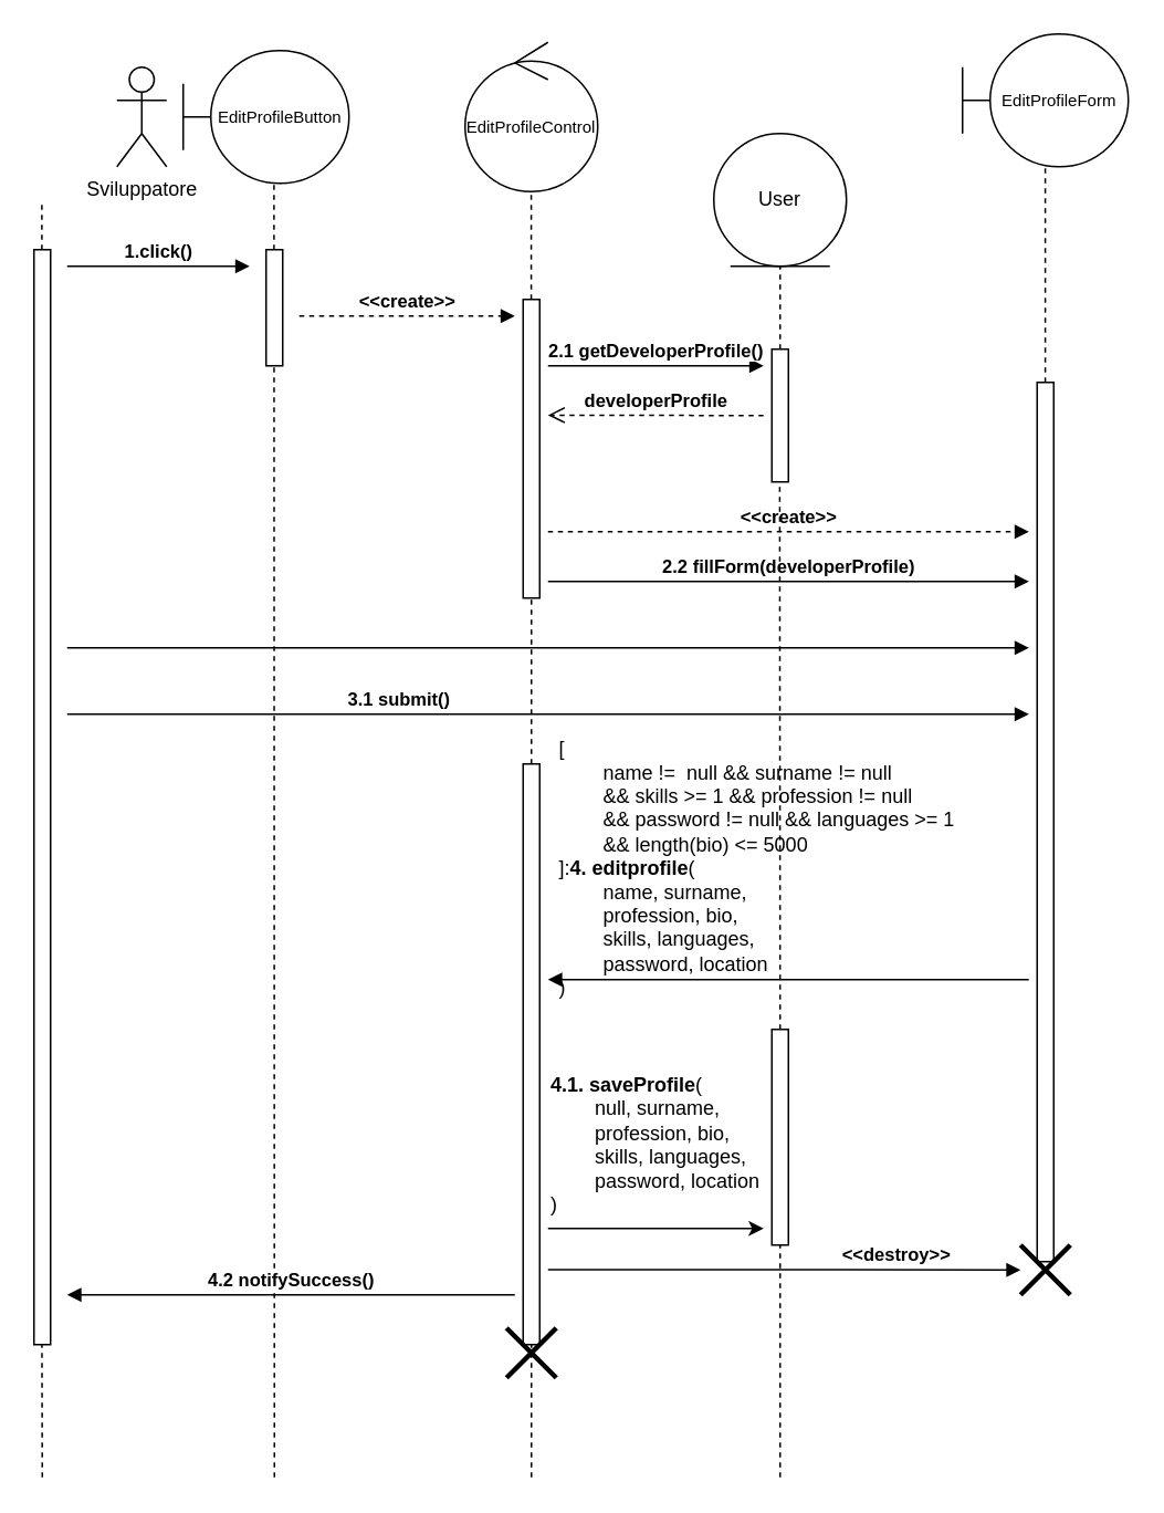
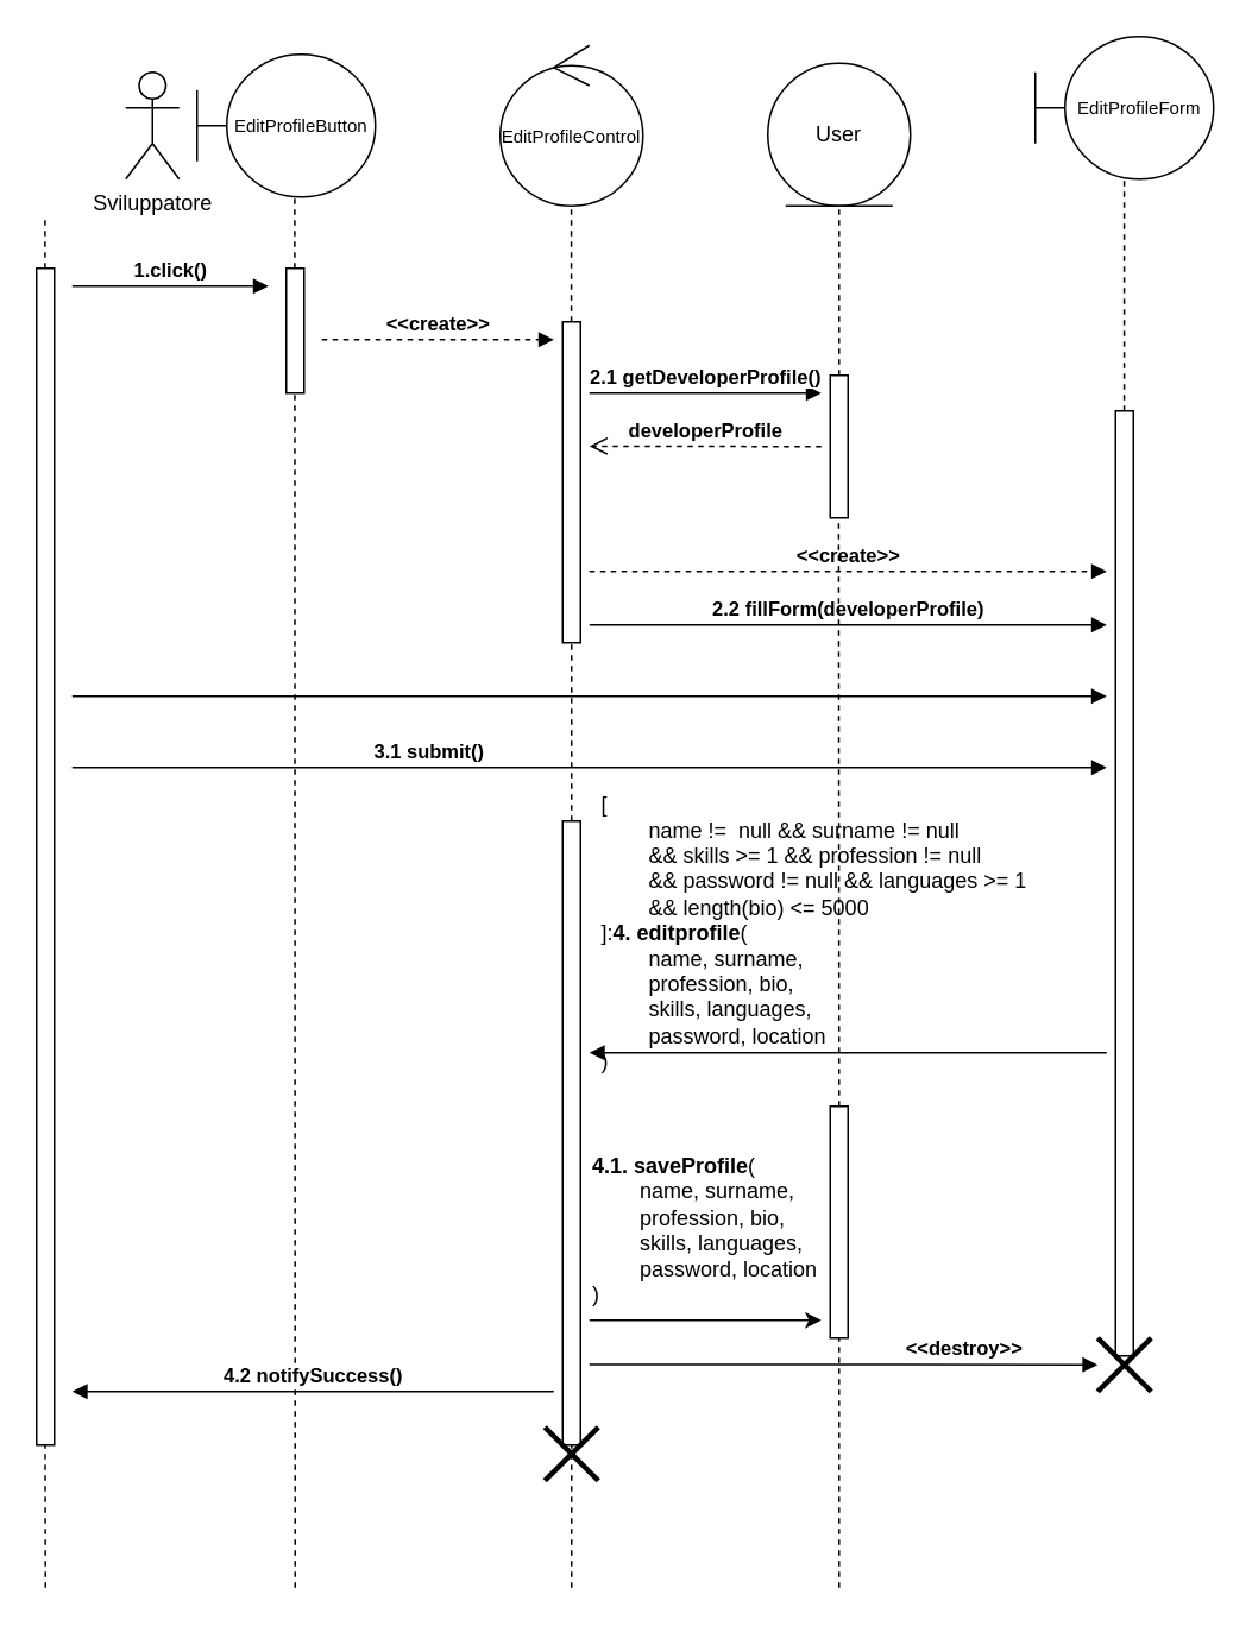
- <mxCell id="19" value="User" style="ellipse;shape=umlEntity;whiteSpace=wrap;html=1;" vertex="1" parent="1"><mxGeometry x="430" y="80" width="80" height="80" as="geometry" /></mxCell>
+ <mxCell id="19" value="User" style="ellipse;shape=umlEntity;whiteSpace=wrap;html=1;" vertex="1" parent="1"><mxGeometry x="430" y="35" width="80" height="80" as="geometry" /></mxCell>
- <mxCell id="33" value="&lt;b style=&quot;border-color: var(--border-color); color: rgb(0, 0, 0); font-family: Helvetica; font-size: 12px; font-style: normal; font-variant-ligatures: normal; font-variant-caps: normal; letter-spacing: normal; orphans: 2; text-align: left; text-indent: 0px; text-transform: none; widows: 2; word-spacing: 0px; -webkit-text-stroke-width: 0px; text-decoration-thickness: initial; text-decoration-style: initial; text-decoration-color: initial;&quot;&gt;4.1. saveProfile&lt;/b&gt;&lt;span style=&quot;color: rgb(0, 0, 0); font-family: Helvetica; font-size: 12px; font-style: normal; font-variant-ligatures: normal; font-variant-caps: normal; font-weight: 400; letter-spacing: normal; orphans: 2; text-align: left; text-indent: 0px; text-transform: none; widows: 2; word-spacing: 0px; -webkit-text-stroke-width: 0px; text-decoration-thickness: initial; text-decoration-style: initial; text-decoration-color: initial; float: none; display: inline !important;&quot;&gt;(&lt;/span&gt;&lt;br style=&quot;border-color: var(--border-color); color: rgb(0, 0, 0); font-family: Helvetica; font-size: 12px; font-style: normal; font-variant-ligatures: normal; font-variant-caps: normal; font-weight: 400; letter-spacing: normal; orphans: 2; text-align: left; text-indent: 0px; text-transform: none; widows: 2; word-spacing: 0px; -webkit-text-stroke-width: 0px; text-decoration-thickness: initial; text-decoration-style: initial; text-decoration-color: initial;&quot;&gt;&lt;span style=&quot;border-color: var(--border-color); color: rgb(0, 0, 0); font-family: Helvetica; font-size: 12px; font-style: normal; font-variant-ligatures: normal; font-variant-caps: normal; font-weight: 400; letter-spacing: normal; orphans: 2; text-align: left; text-indent: 0px; text-transform: none; widows: 2; word-spacing: 0px; -webkit-text-stroke-width: 0px; text-decoration-thickness: initial; text-decoration-style: initial; text-decoration-color: initial;&quot;&gt;&lt;span style=&quot;border-color: var(--border-color);&quot;&gt;&amp;nbsp;&amp;nbsp;&amp;nbsp;&amp;nbsp;&lt;span style=&quot;border-color: var(--border-color);&quot;&gt;&lt;span style=&quot;white-space: pre;&quot;&gt;&amp;nbsp;&amp;nbsp;&amp;nbsp;&amp;nbsp;&lt;/span&gt;&lt;/span&gt;&lt;/span&gt;&lt;/span&gt;&lt;span style=&quot;color: rgb(0, 0, 0); font-family: Helvetica; font-size: 12px; font-style: normal; font-variant-ligatures: normal; font-variant-caps: normal; font-weight: 400; letter-spacing: normal; orphans: 2; text-align: left; text-indent: 0px; text-transform: none; widows: 2; word-spacing: 0px; -webkit-text-stroke-width: 0px; text-decoration-thickness: initial; text-decoration-style: initial; text-decoration-color: initial; float: none; display: inline !important;&quot;&gt;null, surname,&lt;/span&gt;&lt;br style=&quot;border-color: var(--border-color); color: rgb(0, 0, 0); font-family: Helvetica; font-size: 12px; font-style: normal; font-variant-ligatures: normal; font-variant-caps: normal; font-weight: 400; letter-spacing: normal; orphans: 2; text-align: left; text-indent: 0px; text-transform: none; widows: 2; word-spacing: 0px; -webkit-text-stroke-width: 0px; text-decoration-thickness: initial; text-decoration-style: initial; text-decoration-color: initial;&quot;&gt;&lt;span style=&quot;border-color: var(--border-color); color: rgb(0, 0, 0); font-family: Helvetica; font-size: 12px; font-style: normal; font-variant-ligatures: normal; font-variant-caps: normal; font-weight: 400; letter-spacing: normal; orphans: 2; text-align: left; text-indent: 0px; text-transform: none; widows: 2; word-spacing: 0px; -webkit-text-stroke-width: 0px; text-decoration-thickness: initial; text-decoration-style: initial; text-decoration-color: initial;&quot;&gt;&lt;span style=&quot;border-color: var(--border-color);&quot;&gt;&amp;nbsp;&amp;nbsp;&amp;nbsp;&amp;nbsp;&lt;span style=&quot;border-color: var(--border-color);&quot;&gt;&lt;span style=&quot;white-space: pre;&quot;&gt;&amp;nbsp;&amp;nbsp;&amp;nbsp;&amp;nbsp;&lt;/span&gt;&lt;/span&gt;&lt;/span&gt;&lt;/span&gt;&lt;span style=&quot;border-color: var(--border-color); color: rgb(0, 0, 0); font-family: Helvetica; font-size: 12px; font-style: normal; font-variant-ligatures: normal; font-variant-caps: normal; font-weight: 400; letter-spacing: normal; orphans: 2; text-align: left; text-indent: 0px; text-transform: none; widows: 2; word-spacing: 0px; -webkit-text-stroke-width: 0px; text-decoration-thickness: initial; text-decoration-style: initial; text-decoration-color: initial;&quot;&gt;profession, bio,&lt;/span&gt;&lt;br style=&quot;border-color: var(--border-color); color: rgb(0, 0, 0); font-family: Helvetica; font-size: 12px; font-style: normal; font-variant-ligatures: normal; font-variant-caps: normal; font-weight: 400; letter-spacing: normal; orphans: 2; text-align: left; text-indent: 0px; text-transform: none; widows: 2; word-spacing: 0px; -webkit-text-stroke-width: 0px; text-decoration-thickness: initial; text-decoration-style: initial; text-decoration-color: initial;&quot;&gt;&lt;span style=&quot;border-color: var(--border-color); color: rgb(0, 0, 0); font-family: Helvetica; font-size: 12px; font-style: normal; font-variant-ligatures: normal; font-variant-caps: normal; font-weight: 400; letter-spacing: normal; orphans: 2; text-align: left; text-indent: 0px; text-transform: none; widows: 2; word-spacing: 0px; -webkit-text-stroke-width: 0px; text-decoration-thickness: initial; text-decoration-style: initial; text-decoration-color: initial;&quot;&gt;&lt;span style=&quot;border-color: var(--border-color);&quot;&gt;&amp;nbsp;&amp;nbsp;&amp;nbsp;&amp;nbsp;&lt;span style=&quot;border-color: var(--border-color);&quot;&gt;&lt;span style=&quot;white-space: pre;&quot;&gt;&amp;nbsp;&amp;nbsp;&amp;nbsp;&amp;nbsp;&lt;/span&gt;&lt;/span&gt;&lt;/span&gt;&lt;/span&gt;&lt;span style=&quot;border-color: var(--border-color); color: rgb(0, 0, 0); font-family: Helvetica; font-size: 12px; font-style: normal; font-variant-ligatures: normal; font-variant-caps: normal; font-weight: 400; letter-spacing: normal; orphans: 2; text-align: left; text-indent: 0px; text-transform: none; widows: 2; word-spacing: 0px; -webkit-text-stroke-width: 0px; text-decoration-thickness: initial; text-decoration-style: initial; text-decoration-color: initial;&quot;&gt;skills, languages,&lt;/span&gt;&lt;br style=&quot;border-color: var(--border-color); color: rgb(0, 0, 0); font-family: Helvetica; font-size: 12px; font-style: normal; font-variant-ligatures: normal; font-variant-caps: normal; font-weight: 400; letter-spacing: normal; orphans: 2; text-align: left; text-indent: 0px; text-transform: none; widows: 2; word-spacing: 0px; -webkit-text-stroke-width: 0px; text-decoration-thickness: initial; text-decoration-style: initial; text-decoration-color: initial;&quot;&gt;&lt;span style=&quot;border-color: var(--border-color); color: rgb(0, 0, 0); font-family: Helvetica; font-size: 12px; font-style: normal; font-variant-ligatures: normal; font-variant-caps: normal; font-weight: 400; letter-spacing: normal; orphans: 2; text-align: left; text-indent: 0px; text-transform: none; widows: 2; word-spacing: 0px; -webkit-text-stroke-width: 0px; text-decoration-thickness: initial; text-decoration-style: initial; text-decoration-color: initial;&quot;&gt;&lt;span style=&quot;border-color: var(--border-color);&quot;&gt;&amp;nbsp;&amp;nbsp;&amp;nbsp;&amp;nbsp;&lt;span style=&quot;border-color: var(--border-color);&quot;&gt;&lt;span style=&quot;white-space: pre;&quot;&gt;&amp;nbsp;&amp;nbsp;&amp;nbsp;&amp;nbsp;&lt;/span&gt;&lt;/span&gt;&lt;/span&gt;&lt;/span&gt;&lt;span style=&quot;border-color: var(--border-color); color: rgb(0, 0, 0); font-family: Helvetica; font-size: 12px; font-style: normal; font-variant-ligatures: normal; font-variant-caps: normal; font-weight: 400; letter-spacing: normal; orphans: 2; text-align: left; text-indent: 0px; text-transform: none; widows: 2; word-spacing: 0px; -webkit-text-stroke-width: 0px; text-decoration-thickness: initial; text-decoration-style: initial; text-decoration-color: initial;&quot;&gt;password, location&lt;br style=&quot;border-color: var(--border-color);&quot;&gt;&lt;/span&gt;&lt;span style=&quot;color: rgb(0, 0, 0); font-family: Helvetica; font-size: 12px; font-style: normal; font-variant-ligatures: normal; font-variant-caps: normal; font-weight: 400; letter-spacing: normal; orphans: 2; text-align: left; text-indent: 0px; text-transform: none; widows: 2; word-spacing: 0px; -webkit-text-stroke-width: 0px; text-decoration-thickness: initial; text-decoration-style: initial; text-decoration-color: initial; float: none; display: inline !important;&quot;&gt;)&lt;/span&gt;" style="text;whiteSpace=wrap;html=1;" vertex="1" parent="1"><mxGeometry x="330" y="640" width="160" height="110" as="geometry" /></mxCell>
+ <mxCell id="33" value="&lt;b style=&quot;border-color: var(--border-color); color: rgb(0, 0, 0); font-family: Helvetica; font-size: 12px; font-style: normal; font-variant-ligatures: normal; font-variant-caps: normal; letter-spacing: normal; orphans: 2; text-align: left; text-indent: 0px; text-transform: none; widows: 2; word-spacing: 0px; -webkit-text-stroke-width: 0px; text-decoration-thickness: initial; text-decoration-style: initial; text-decoration-color: initial;&quot;&gt;4.1. saveProfile&lt;/b&gt;&lt;span style=&quot;color: rgb(0, 0, 0); font-family: Helvetica; font-size: 12px; font-style: normal; font-variant-ligatures: normal; font-variant-caps: normal; font-weight: 400; letter-spacing: normal; orphans: 2; text-align: left; text-indent: 0px; text-transform: none; widows: 2; word-spacing: 0px; -webkit-text-stroke-width: 0px; text-decoration-thickness: initial; text-decoration-style: initial; text-decoration-color: initial; float: none; display: inline !important;&quot;&gt;(&lt;/span&gt;&lt;br style=&quot;border-color: var(--border-color); color: rgb(0, 0, 0); font-family: Helvetica; font-size: 12px; font-style: normal; font-variant-ligatures: normal; font-variant-caps: normal; font-weight: 400; letter-spacing: normal; orphans: 2; text-align: left; text-indent: 0px; text-transform: none; widows: 2; word-spacing: 0px; -webkit-text-stroke-width: 0px; text-decoration-thickness: initial; text-decoration-style: initial; text-decoration-color: initial;&quot;&gt;&lt;span style=&quot;border-color: var(--border-color); color: rgb(0, 0, 0); font-family: Helvetica; font-size: 12px; font-style: normal; font-variant-ligatures: normal; font-variant-caps: normal; font-weight: 400; letter-spacing: normal; orphans: 2; text-align: left; text-indent: 0px; text-transform: none; widows: 2; word-spacing: 0px; -webkit-text-stroke-width: 0px; text-decoration-thickness: initial; text-decoration-style: initial; text-decoration-color: initial;&quot;&gt;&lt;span style=&quot;border-color: var(--border-color);&quot;&gt;&amp;nbsp;&amp;nbsp;&amp;nbsp;&amp;nbsp;&lt;span style=&quot;border-color: var(--border-color);&quot;&gt;&lt;span style=&quot;white-space: pre;&quot;&gt;&amp;nbsp;&amp;nbsp;&amp;nbsp;&amp;nbsp;&lt;/span&gt;&lt;/span&gt;&lt;/span&gt;&lt;/span&gt;&lt;span style=&quot;color: rgb(0, 0, 0); font-family: Helvetica; font-size: 12px; font-style: normal; font-variant-ligatures: normal; font-variant-caps: normal; font-weight: 400; letter-spacing: normal; orphans: 2; text-align: left; text-indent: 0px; text-transform: none; widows: 2; word-spacing: 0px; -webkit-text-stroke-width: 0px; text-decoration-thickness: initial; text-decoration-style: initial; text-decoration-color: initial; float: none; display: inline !important;&quot;&gt;name, surname,&lt;/span&gt;&lt;br style=&quot;border-color: var(--border-color); color: rgb(0, 0, 0); font-family: Helvetica; font-size: 12px; font-style: normal; font-variant-ligatures: normal; font-variant-caps: normal; font-weight: 400; letter-spacing: normal; orphans: 2; text-align: left; text-indent: 0px; text-transform: none; widows: 2; word-spacing: 0px; -webkit-text-stroke-width: 0px; text-decoration-thickness: initial; text-decoration-style: initial; text-decoration-color: initial;&quot;&gt;&lt;span style=&quot;border-color: var(--border-color); color: rgb(0, 0, 0); font-family: Helvetica; font-size: 12px; font-style: normal; font-variant-ligatures: normal; font-variant-caps: normal; font-weight: 400; letter-spacing: normal; orphans: 2; text-align: left; text-indent: 0px; text-transform: none; widows: 2; word-spacing: 0px; -webkit-text-stroke-width: 0px; text-decoration-thickness: initial; text-decoration-style: initial; text-decoration-color: initial;&quot;&gt;&lt;span style=&quot;border-color: var(--border-color);&quot;&gt;&amp;nbsp;&amp;nbsp;&amp;nbsp;&amp;nbsp;&lt;span style=&quot;border-color: var(--border-color);&quot;&gt;&lt;span style=&quot;white-space: pre;&quot;&gt;&amp;nbsp;&amp;nbsp;&amp;nbsp;&amp;nbsp;&lt;/span&gt;&lt;/span&gt;&lt;/span&gt;&lt;/span&gt;&lt;span style=&quot;border-color: var(--border-color); color: rgb(0, 0, 0); font-family: Helvetica; font-size: 12px; font-style: normal; font-variant-ligatures: normal; font-variant-caps: normal; font-weight: 400; letter-spacing: normal; orphans: 2; text-align: left; text-indent: 0px; text-transform: none; widows: 2; word-spacing: 0px; -webkit-text-stroke-width: 0px; text-decoration-thickness: initial; text-decoration-style: initial; text-decoration-color: initial;&quot;&gt;profession, bio,&lt;/span&gt;&lt;br style=&quot;border-color: var(--border-color); color: rgb(0, 0, 0); font-family: Helvetica; font-size: 12px; font-style: normal; font-variant-ligatures: normal; font-variant-caps: normal; font-weight: 400; letter-spacing: normal; orphans: 2; text-align: left; text-indent: 0px; text-transform: none; widows: 2; word-spacing: 0px; -webkit-text-stroke-width: 0px; text-decoration-thickness: initial; text-decoration-style: initial; text-decoration-color: initial;&quot;&gt;&lt;span style=&quot;border-color: var(--border-color); color: rgb(0, 0, 0); font-family: Helvetica; font-size: 12px; font-style: normal; font-variant-ligatures: normal; font-variant-caps: normal; font-weight: 400; letter-spacing: normal; orphans: 2; text-align: left; text-indent: 0px; text-transform: none; widows: 2; word-spacing: 0px; -webkit-text-stroke-width: 0px; text-decoration-thickness: initial; text-decoration-style: initial; text-decoration-color: initial;&quot;&gt;&lt;span style=&quot;border-color: var(--border-color);&quot;&gt;&amp;nbsp;&amp;nbsp;&amp;nbsp;&amp;nbsp;&lt;span style=&quot;border-color: var(--border-color);&quot;&gt;&lt;span style=&quot;white-space: pre;&quot;&gt;&amp;nbsp;&amp;nbsp;&amp;nbsp;&amp;nbsp;&lt;/span&gt;&lt;/span&gt;&lt;/span&gt;&lt;/span&gt;&lt;span style=&quot;border-color: var(--border-color); color: rgb(0, 0, 0); font-family: Helvetica; font-size: 12px; font-style: normal; font-variant-ligatures: normal; font-variant-caps: normal; font-weight: 400; letter-spacing: normal; orphans: 2; text-align: left; text-indent: 0px; text-transform: none; widows: 2; word-spacing: 0px; -webkit-text-stroke-width: 0px; text-decoration-thickness: initial; text-decoration-style: initial; text-decoration-color: initial;&quot;&gt;skills, languages,&lt;/span&gt;&lt;br style=&quot;border-color: var(--border-color); color: rgb(0, 0, 0); font-family: Helvetica; font-size: 12px; font-style: normal; font-variant-ligatures: normal; font-variant-caps: normal; font-weight: 400; letter-spacing: normal; orphans: 2; text-align: left; text-indent: 0px; text-transform: none; widows: 2; word-spacing: 0px; -webkit-text-stroke-width: 0px; text-decoration-thickness: initial; text-decoration-style: initial; text-decoration-color: initial;&quot;&gt;&lt;span style=&quot;border-color: var(--border-color); color: rgb(0, 0, 0); font-family: Helvetica; font-size: 12px; font-style: normal; font-variant-ligatures: normal; font-variant-caps: normal; font-weight: 400; letter-spacing: normal; orphans: 2; text-align: left; text-indent: 0px; text-transform: none; widows: 2; word-spacing: 0px; -webkit-text-stroke-width: 0px; text-decoration-thickness: initial; text-decoration-style: initial; text-decoration-color: initial;&quot;&gt;&lt;span style=&quot;border-color: var(--border-color);&quot;&gt;&amp;nbsp;&amp;nbsp;&amp;nbsp;&amp;nbsp;&lt;span style=&quot;border-color: var(--border-color);&quot;&gt;&lt;span style=&quot;white-space: pre;&quot;&gt;&amp;nbsp;&amp;nbsp;&amp;nbsp;&amp;nbsp;&lt;/span&gt;&lt;/span&gt;&lt;/span&gt;&lt;/span&gt;&lt;span style=&quot;border-color: var(--border-color); color: rgb(0, 0, 0); font-family: Helvetica; font-size: 12px; font-style: normal; font-variant-ligatures: normal; font-variant-caps: normal; font-weight: 400; letter-spacing: normal; orphans: 2; text-align: left; text-indent: 0px; text-transform: none; widows: 2; word-spacing: 0px; -webkit-text-stroke-width: 0px; text-decoration-thickness: initial; text-decoration-style: initial; text-decoration-color: initial;&quot;&gt;password, location&lt;br style=&quot;border-color: var(--border-color);&quot;&gt;&lt;/span&gt;&lt;span style=&quot;color: rgb(0, 0, 0); font-family: Helvetica; font-size: 12px; font-style: normal; font-variant-ligatures: normal; font-variant-caps: normal; font-weight: 400; letter-spacing: normal; orphans: 2; text-align: left; text-indent: 0px; text-transform: none; widows: 2; word-spacing: 0px; -webkit-text-stroke-width: 0px; text-decoration-thickness: initial; text-decoration-style: initial; text-decoration-color: initial; float: none; display: inline !important;&quot;&gt;)&lt;/span&gt;" style="text;whiteSpace=wrap;html=1;" vertex="1" parent="1"><mxGeometry x="330" y="640" width="160" height="110" as="geometry" /></mxCell>
